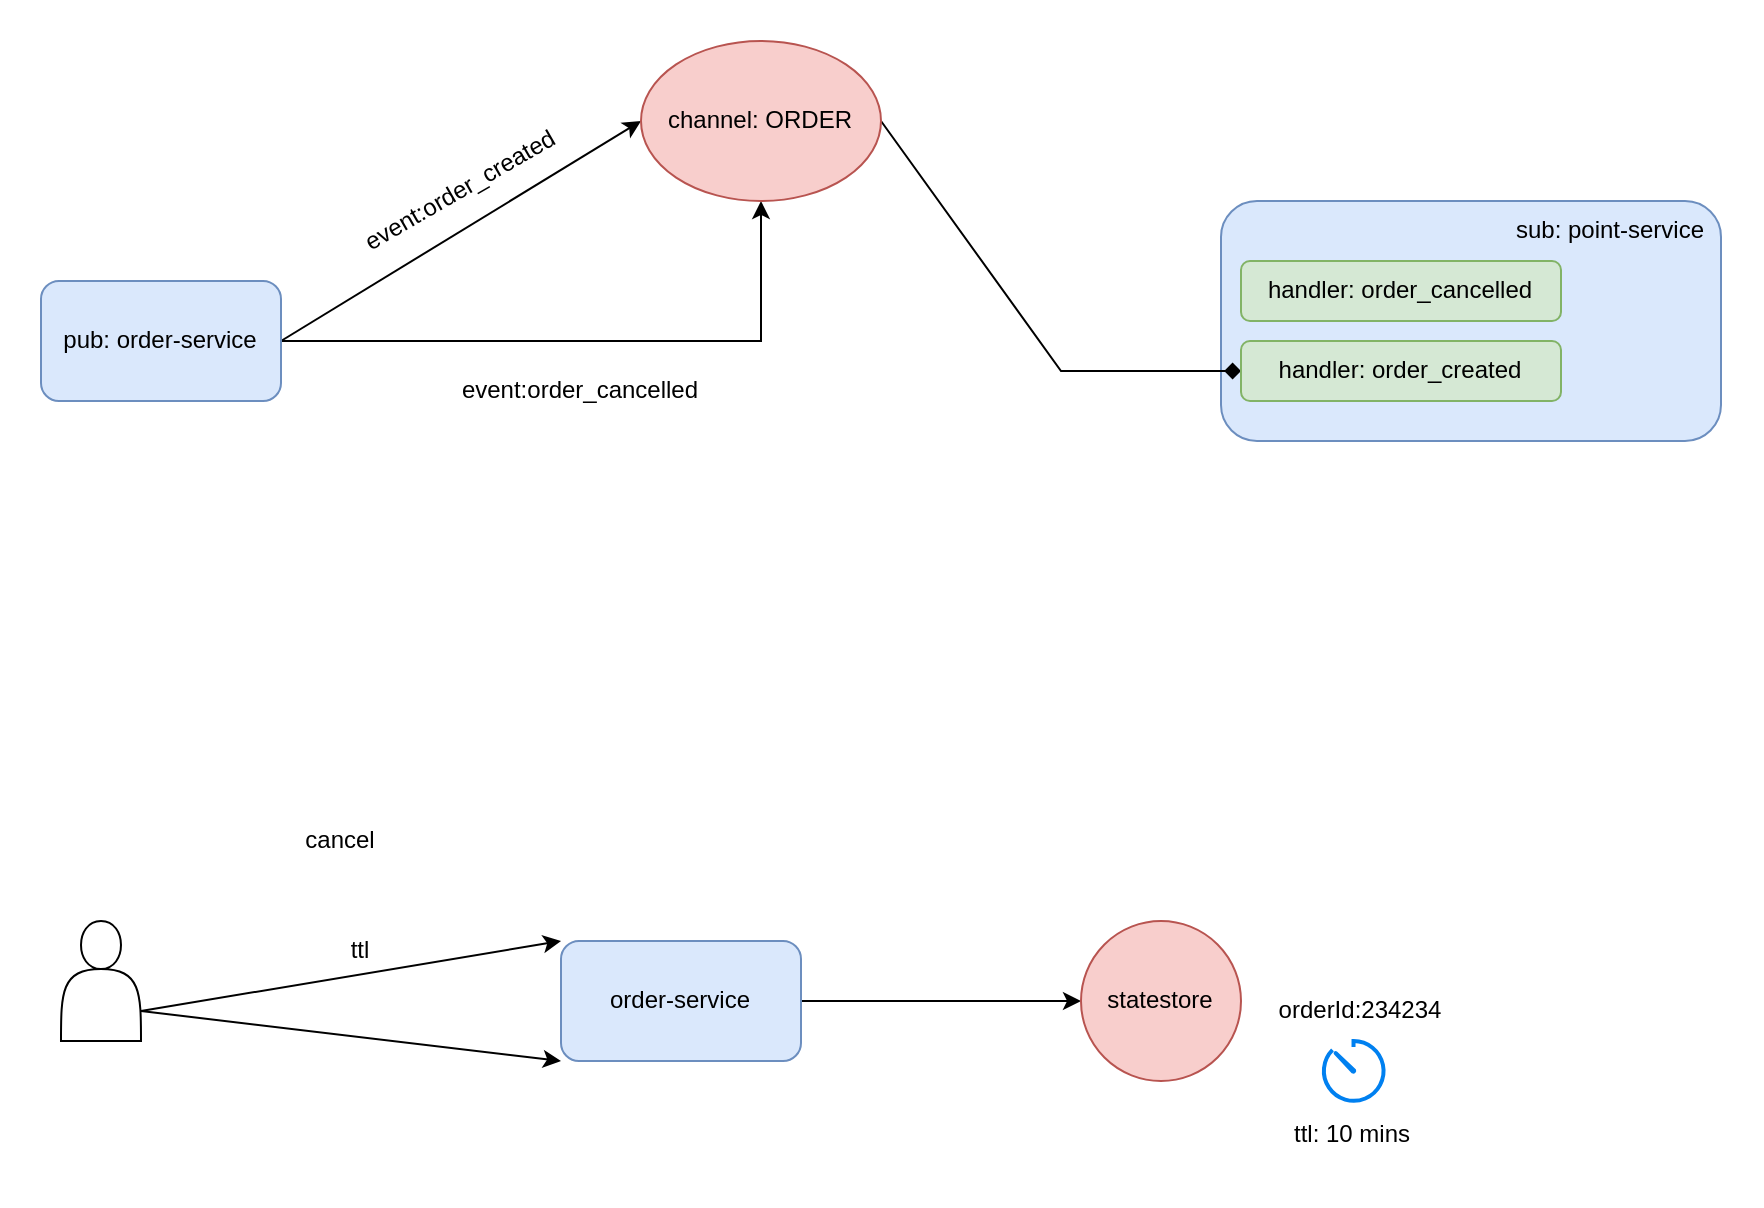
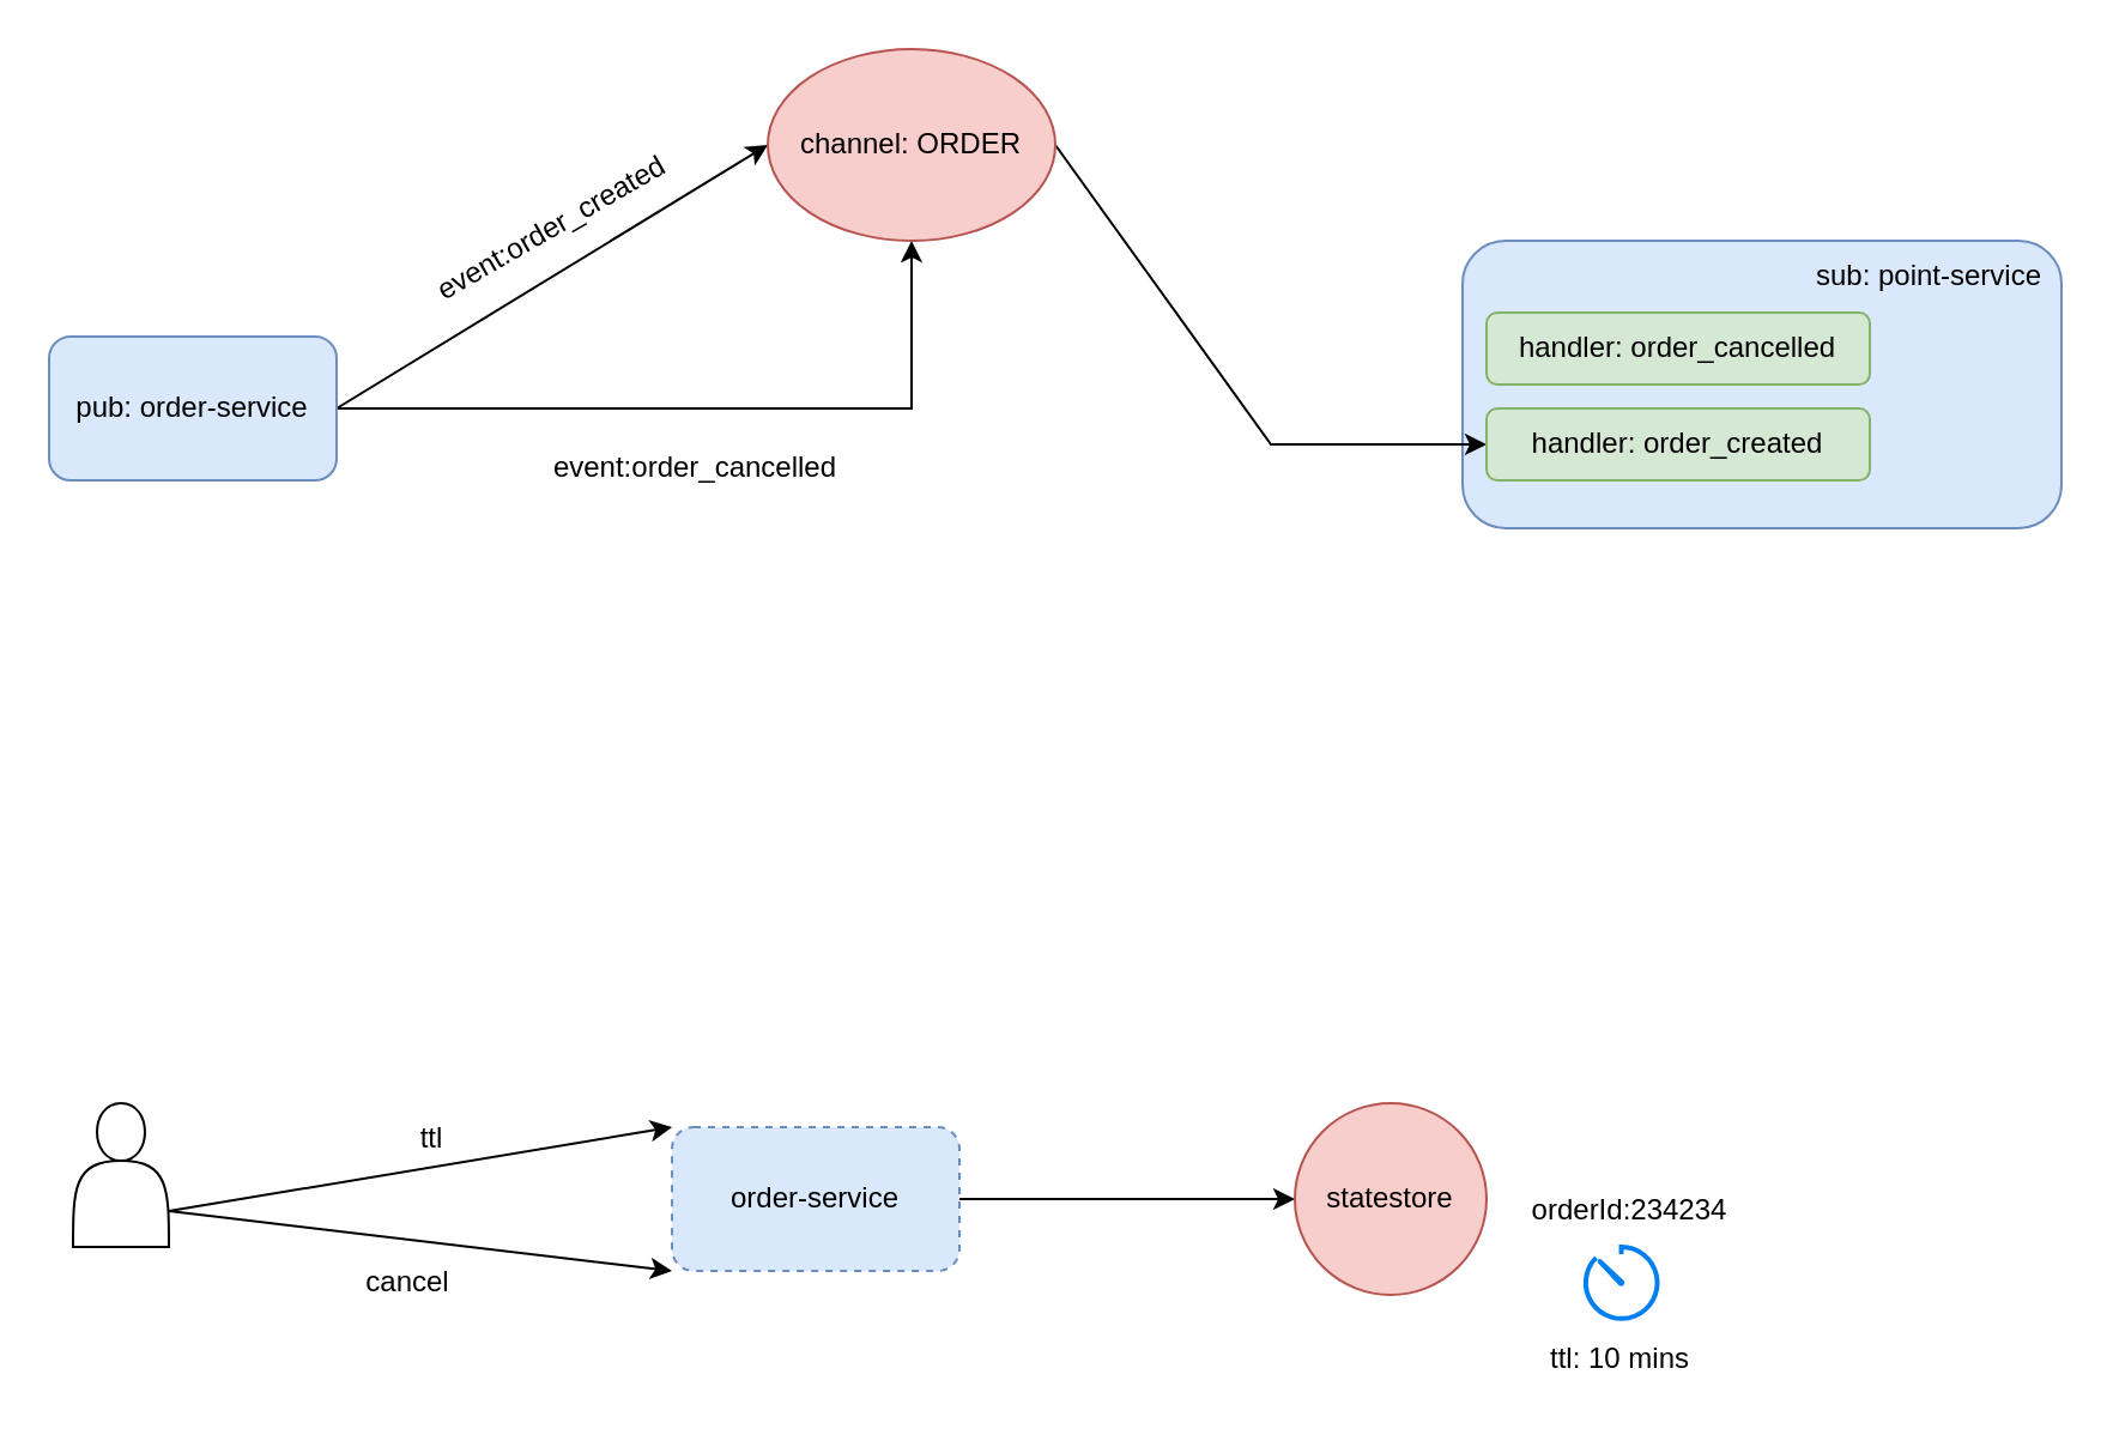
- <mxCell id="6" style="edgeStyle=none;rounded=0;orthogonalLoop=1;jettySize=auto;html=1;exitX=1;exitY=0.5;exitDx=0;exitDy=0;entryX=0;entryY=0.5;entryDx=0;entryDy=0;endArrow=diamond;" edge="1" parent="1" source="7" target="12"><mxGeometry relative="1" as="geometry"><Array as="points"><mxPoint x="530" y="185" /></Array></mxGeometry></mxCell>
+ <mxCell id="6" style="edgeStyle=none;rounded=0;orthogonalLoop=1;jettySize=auto;html=1;exitX=1;exitY=0.5;exitDx=0;exitDy=0;entryX=0;entryY=0.5;entryDx=0;entryDy=0;" edge="1" parent="1" source="7" target="12"><mxGeometry relative="1" as="geometry"><Array as="points"><mxPoint x="530" y="185" /></Array></mxGeometry></mxCell>
- <mxCell id="20" value="cancel" style="text;html=1;strokeColor=none;fillColor=none;align=center;verticalAlign=middle;whiteSpace=wrap;rounded=0;" vertex="1" parent="1"><mxGeometry x="140" y="405" width="60" height="30" as="geometry" /></mxCell>
+ <mxCell id="20" value="cancel" style="text;html=1;strokeColor=none;fillColor=none;align=center;verticalAlign=middle;whiteSpace=wrap;rounded=0;" vertex="1" parent="1"><mxGeometry x="140" y="520" width="60" height="30" as="geometry" /></mxCell>
- <mxCell id="17" value="order-service" style="rounded=1;whiteSpace=wrap;html=1;fillColor=#dae8fc;strokeColor=#6c8ebf;" vertex="1" parent="1"><mxGeometry x="280" y="470" width="120" height="60" as="geometry" /></mxCell>
+ <mxCell id="17" value="order-service" style="rounded=1;whiteSpace=wrap;html=1;fillColor=#dae8fc;strokeColor=#6c8ebf;dashed=1;" vertex="1" parent="1"><mxGeometry x="280" y="470" width="120" height="60" as="geometry" /></mxCell>
